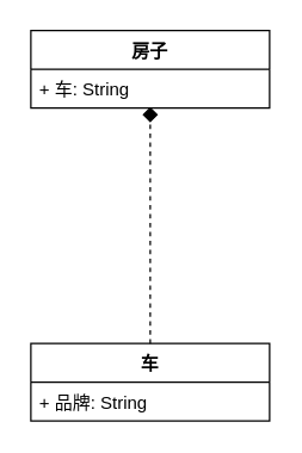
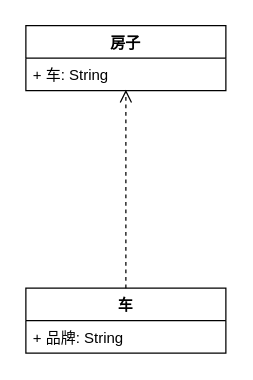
- <mxCell id="6" value="" style="html=1;verticalAlign=bottom;endArrow=diamond;dashed=1;endSize=8;entryX=0.5;entryY=0.974;entryDx=0;entryDy=0;entryPerimeter=0;exitX=0.5;exitY=0;exitDx=0;exitDy=0;" edge="1" parent="1" source="4" target="3"><mxGeometry relative="1" as="geometry"><mxPoint x="100" y="210" as="sourcePoint" /><mxPoint x="20" y="310" as="targetPoint" /></mxGeometry></mxCell>
+ <mxCell id="6" value="" style="html=1;verticalAlign=bottom;endArrow=open;dashed=1;endSize=8;entryX=0.5;entryY=0.974;entryDx=0;entryDy=0;entryPerimeter=0;exitX=0.5;exitY=0;exitDx=0;exitDy=0;" edge="1" parent="1" source="4" target="3"><mxGeometry relative="1" as="geometry"><mxPoint x="100" y="210" as="sourcePoint" /><mxPoint x="20" y="310" as="targetPoint" /></mxGeometry></mxCell>
